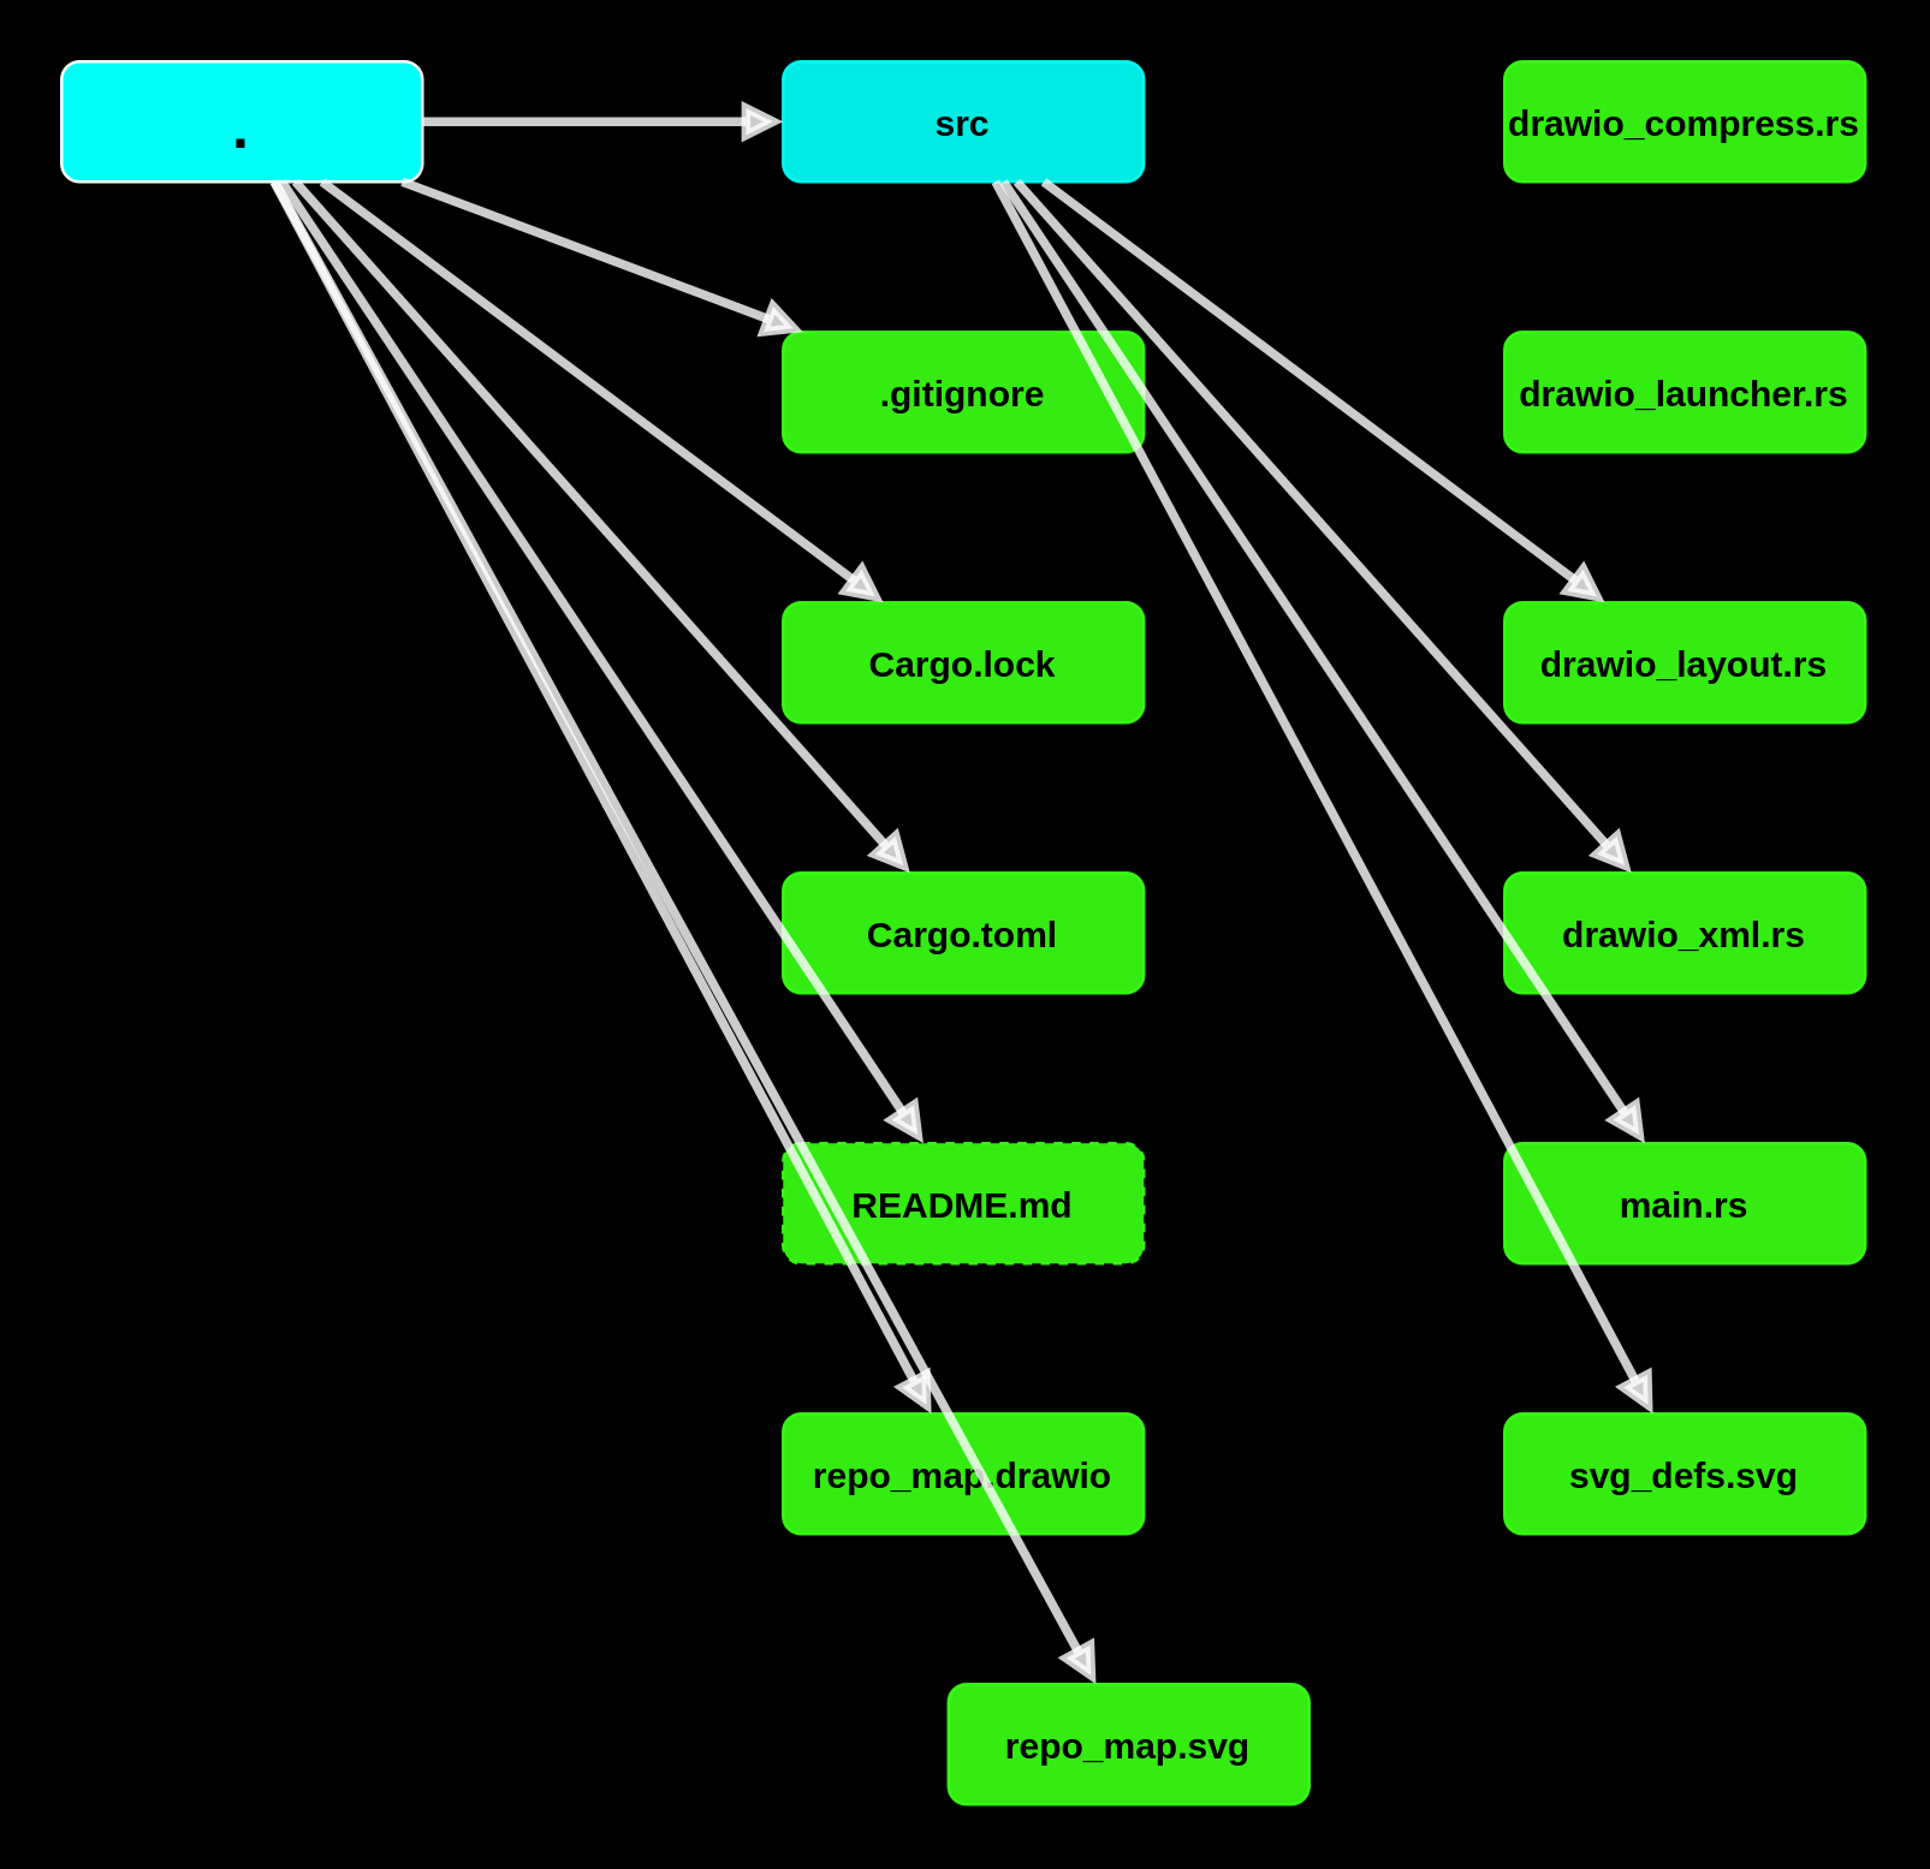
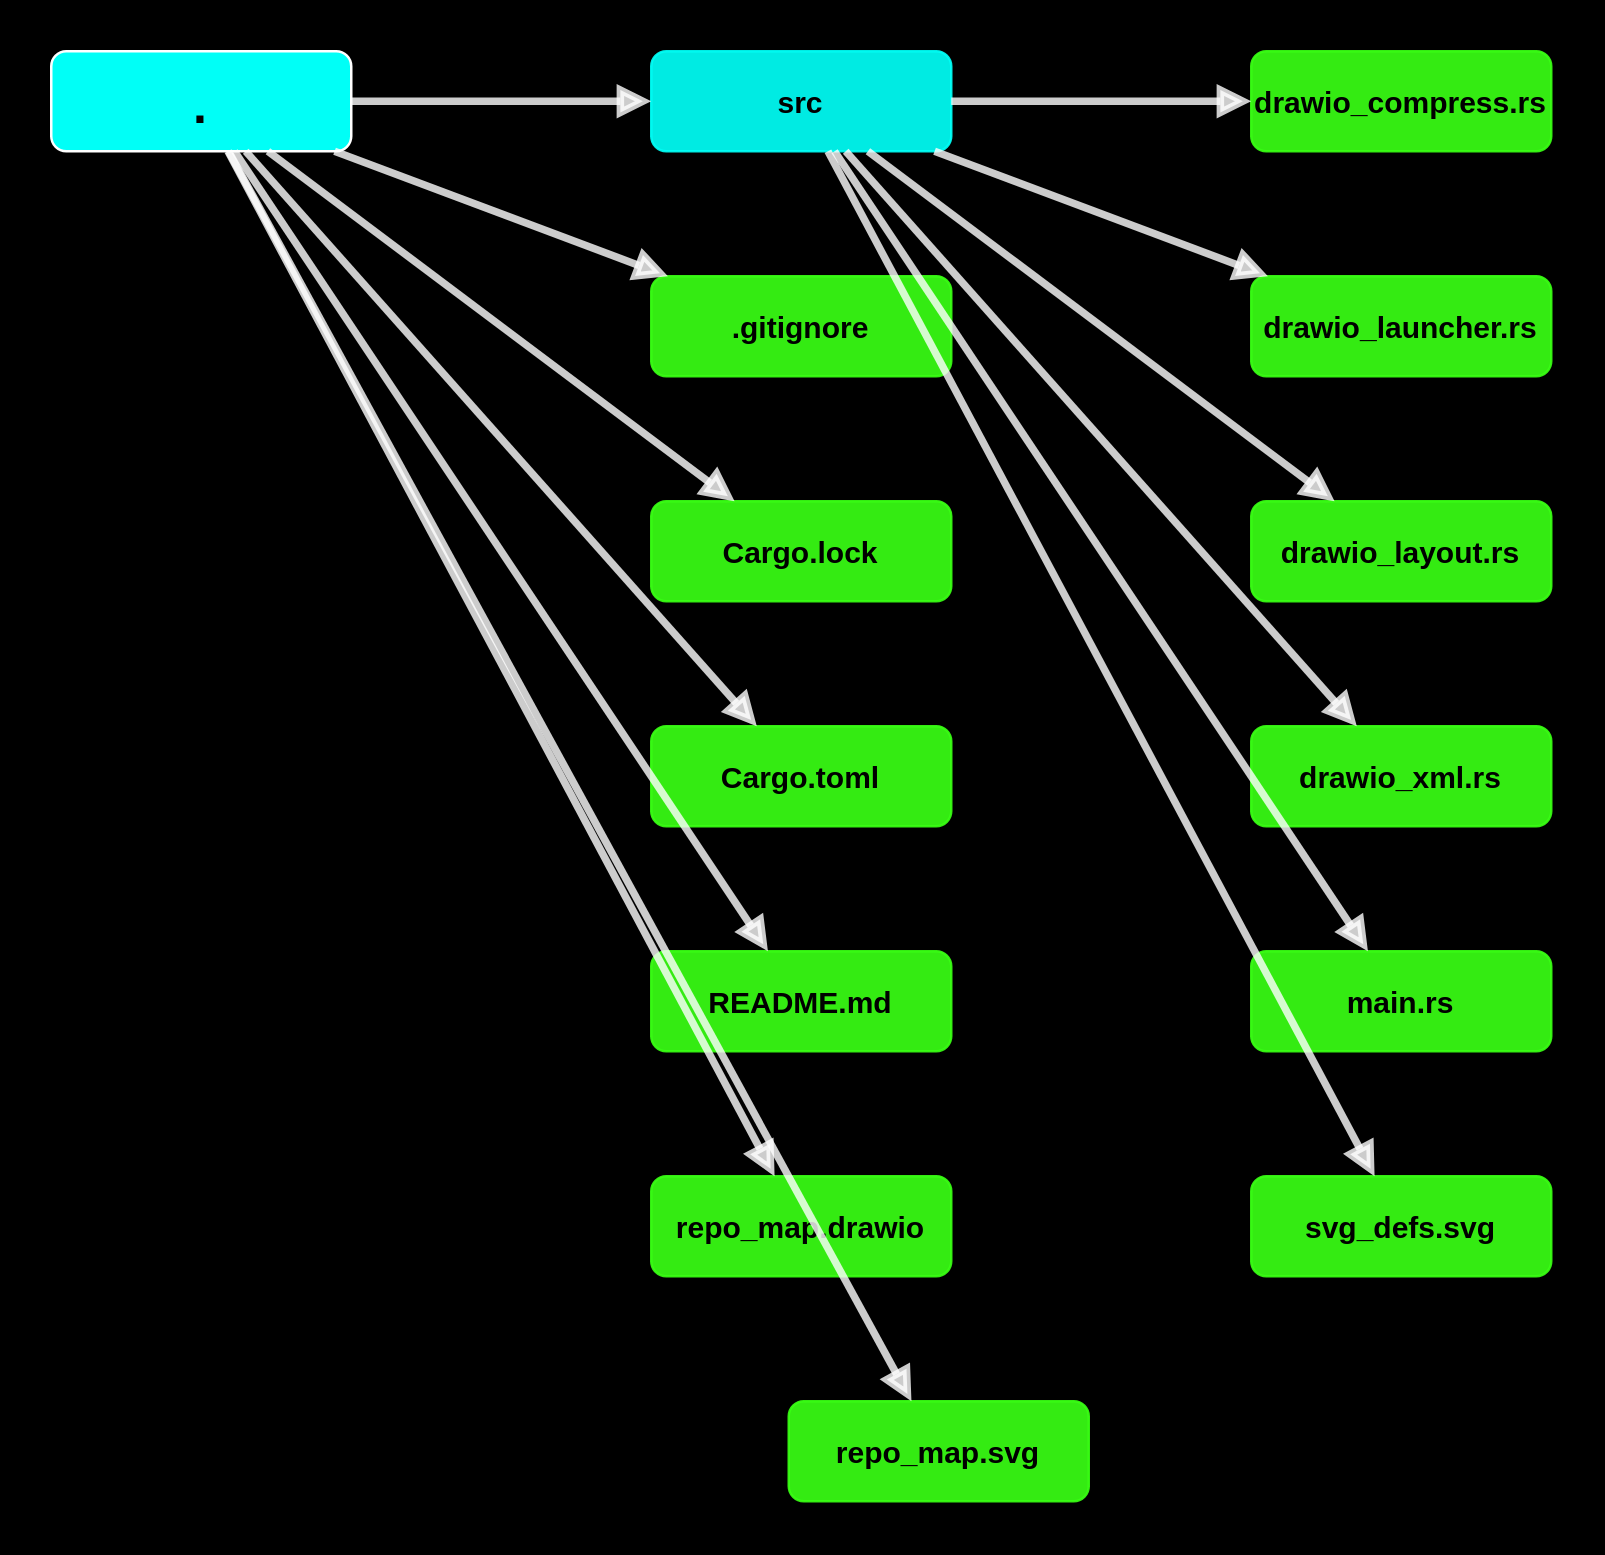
+ <mxCell id="16" edge="1" parent="1" source="10" target="13" style="endArrow=block;strokeColor=#fff;strokeWidth=3;opacity=80;"><mxGeometry relative="1" as="geometry" /></mxCell>
+ <mxCell id="17" edge="1" parent="1" source="10" target="6" style="endArrow=block;strokeColor=#fff;strokeWidth=3;opacity=80;"><mxGeometry relative="1" as="geometry" /></mxCell>
- <mxCell id="9" value="README.md" style="rounded=1;fillColor=#39ff14;strokeColor=#39ff14;opacity=92;fontColor=#000000;fontStyle=1;dashed=1;" parent="1" vertex="1"><mxGeometry x="260" y="380" width="120" height="40" as="geometry" /></mxCell>
+ <mxCell id="9" value="README.md" style="rounded=1;fillColor=#39ff14;strokeColor=#39ff14;opacity=92;fontColor=#000000;fontStyle=1;" parent="1" vertex="1"><mxGeometry x="260" y="380" width="120" height="40" as="geometry" /></mxCell>
